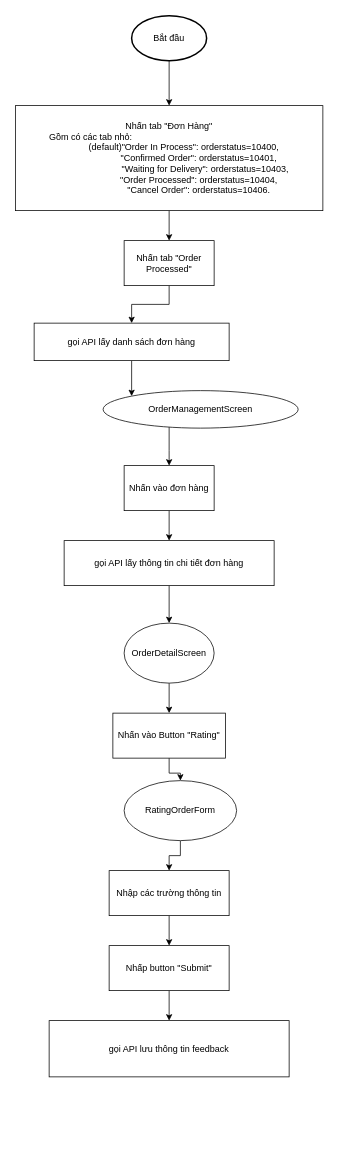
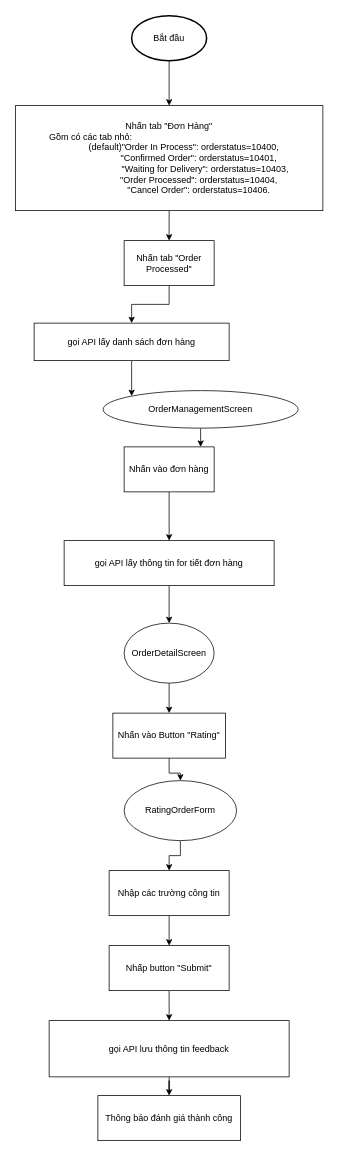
- <mxCell id="12" value="Nhấn vào đơn hàng" style="rounded=0;whiteSpace=wrap;html=1;" parent="1" vertex="1"><mxGeometry x="165" y="620" width="120" height="60" as="geometry" /></mxCell>
+ <mxCell id="12" value="Nhấn vào đơn hàng" style="rounded=0;whiteSpace=wrap;html=1;" parent="1" vertex="1"><mxGeometry x="165" y="595" width="120" height="60" as="geometry" /></mxCell>
- <mxCell id="16" value="gọi API lấy thông tin chi tiết đơn hàng" style="rounded=0;whiteSpace=wrap;html=1;" parent="1" vertex="1"><mxGeometry x="85" y="720" width="280" height="60" as="geometry" /></mxCell>
+ <mxCell id="16" value="gọi API lấy thông tin for tiết đơn hàng" style="rounded=0;whiteSpace=wrap;html=1;" parent="1" vertex="1"><mxGeometry x="85" y="720" width="280" height="60" as="geometry" /></mxCell>
- <mxCell id="23" value="Nhập các trường thông tin" style="rounded=0;whiteSpace=wrap;html=1;" parent="1" vertex="1"><mxGeometry x="145" y="1160" width="160" height="60" as="geometry" /></mxCell>
+ <mxCell id="23" value="Nhập các trường công tin" style="rounded=0;whiteSpace=wrap;html=1;" parent="1" vertex="1"><mxGeometry x="145" y="1160" width="160" height="60" as="geometry" /></mxCell>
+ <mxCell id="26" value="" style="edgeStyle=orthogonalEdgeStyle;rounded=0;orthogonalLoop=1;jettySize=auto;html=1;" parent="1" source="27" target="28" edge="1"><mxGeometry relative="1" as="geometry"><mxPoint x="225" y="1460" as="targetPoint" /></mxGeometry></mxCell>
+ <mxCell id="28" value="Thông báo đánh giá thành công" style="rounded=0;whiteSpace=wrap;html=1;" parent="1" vertex="1"><mxGeometry x="130" y="1460" width="190" height="60" as="geometry" /></mxCell>
